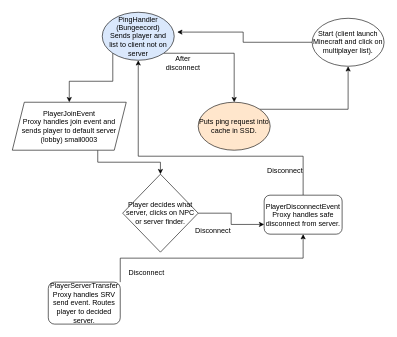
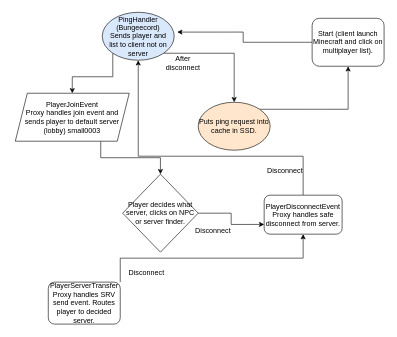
- <mxCell id="11" value="Start (client launch Minecraft and click on multiplayer list)." style="ellipse;whiteSpace=wrap;html=1;" parent="1" vertex="1"><mxGeometry x="520" y="30" width="120" height="80" as="geometry" /></mxCell>
+ <mxCell id="11" value="Start (client launch Minecraft and click on multiplayer list)." style="whiteSpace=wrap;html=1;rounded=1;" parent="1" vertex="1"><mxGeometry x="520" y="30" width="120" height="80" as="geometry" /></mxCell>
- <mxCell id="7" value="PlayerJoinEvent&lt;br&gt;Proxy handles join event and sends player to default server&lt;br&gt;(lobby) small0003" style="shape=parallelogram;perimeter=parallelogramPerimeter;whiteSpace=wrap;html=1;fixedSize=1;" parent="1" vertex="1"><mxGeometry x="20" y="170" width="190" height="80" as="geometry" /></mxCell>
+ <mxCell id="7" value="PlayerJoinEvent&lt;br&gt;Proxy handles join event and sends player to default server&lt;br&gt;(lobby) small0003" style="shape=parallelogram;perimeter=parallelogramPerimeter;whiteSpace=wrap;html=1;fixedSize=1;" parent="1" vertex="1"><mxGeometry x="25" y="155" width="190" height="80" as="geometry" /></mxCell>
